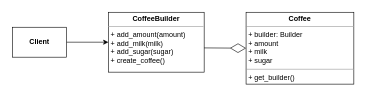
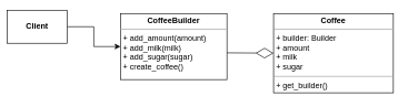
- <mxCell id="5" value="Client" style="html=1;whiteSpace=wrap;fontStyle=1" parent="1" vertex="1"><mxGeometry x="20" y="45" width="90" height="50" as="geometry" /></mxCell>
+ <mxCell id="5" value="Client" style="html=1;whiteSpace=wrap;fontStyle=1" parent="1" vertex="1"><mxGeometry x="10" y="15" width="90" height="50" as="geometry" /></mxCell>
